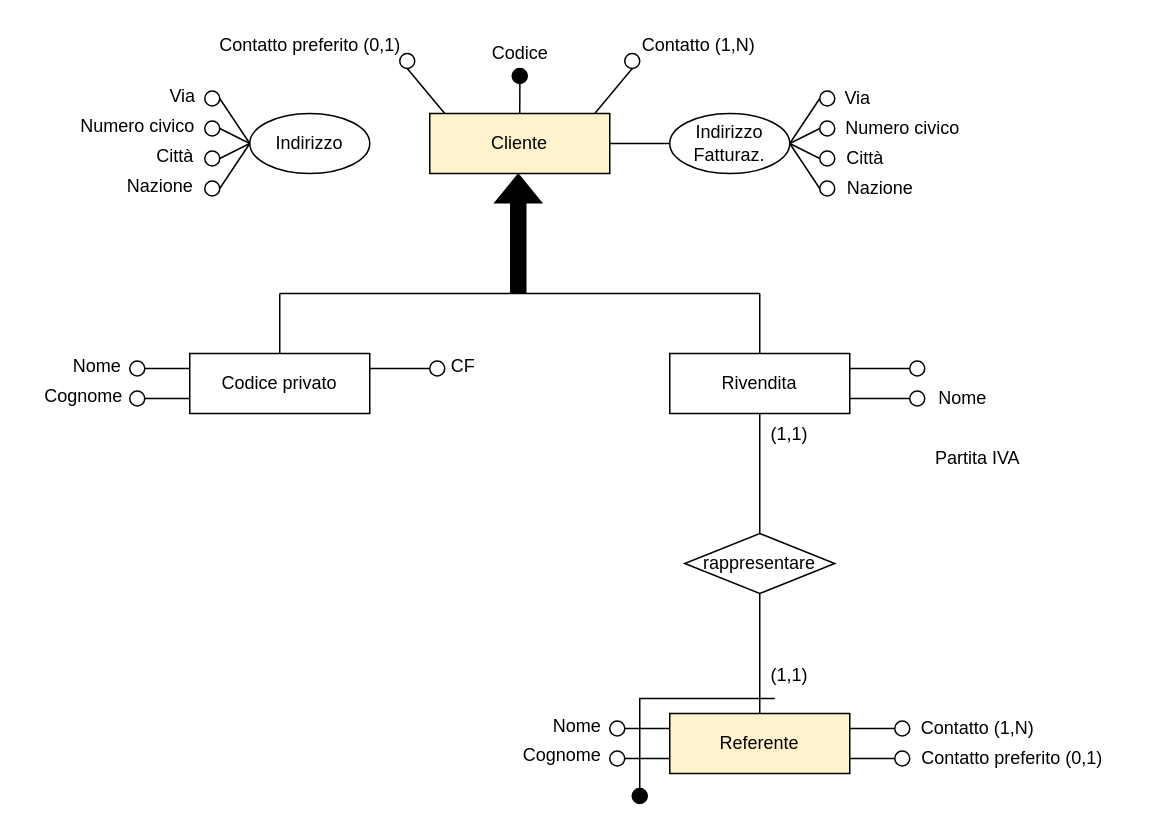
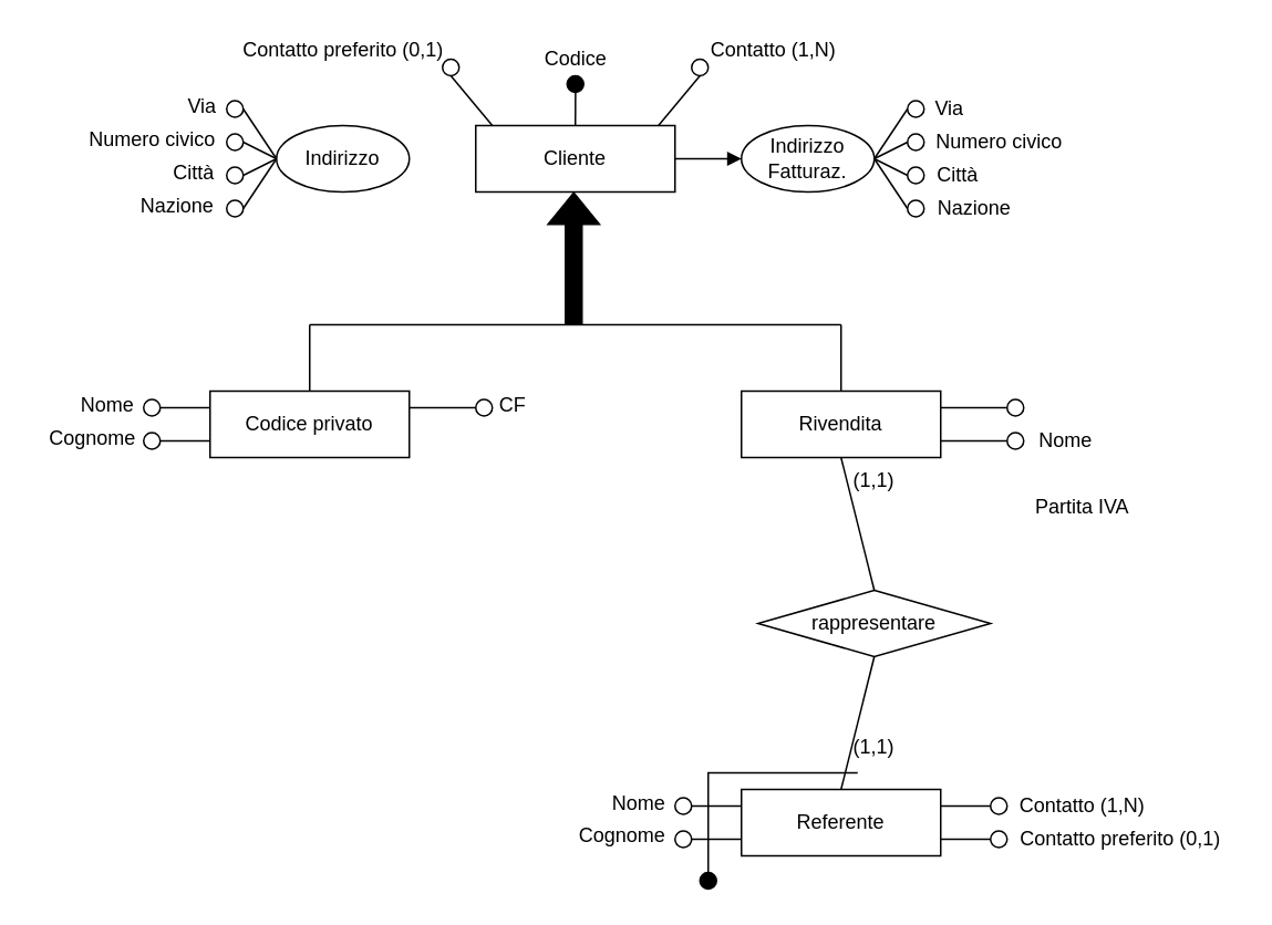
- <mxCell id="2" value="Cliente" style="rounded=0;whiteSpace=wrap;html=1;strokeWidth=1;perimeterSpacing=0;fillColor=#fff2cc;" vertex="1" parent="1"><mxGeometry x="286" y="75" width="120" height="40" as="geometry" /></mxCell>
+ <mxCell id="2" value="Cliente" style="rounded=0;whiteSpace=wrap;html=1;strokeWidth=1;perimeterSpacing=0;" vertex="1" parent="1"><mxGeometry x="286" y="75" width="120" height="40" as="geometry" /></mxCell>
- <mxCell id="12" value="" style="endArrow=none;html=1;rounded=0;exitX=1;exitY=0.5;exitDx=0;exitDy=0;entryX=0;entryY=0.5;entryDx=0;entryDy=0;" edge="1" parent="1" source="2" target="11"><mxGeometry width="50" height="50" relative="1" as="geometry"><mxPoint x="406" y="105" as="sourcePoint" /><mxPoint x="456" y="55" as="targetPoint" /></mxGeometry></mxCell>
+ <mxCell id="12" value="" style="endArrow=block;html=1;rounded=0;exitX=1;exitY=0.5;exitDx=0;exitDy=0;entryX=0;entryY=0.5;entryDx=0;entryDy=0;" edge="1" parent="1" source="2" target="11"><mxGeometry width="50" height="50" relative="1" as="geometry"><mxPoint x="406" y="105" as="sourcePoint" /><mxPoint x="456" y="55" as="targetPoint" /></mxGeometry></mxCell>
- <mxCell id="61" value="rappresentare" style="rhombus;whiteSpace=wrap;html=1;" vertex="1" parent="1"><mxGeometry x="456" y="355" width="100" height="40" as="geometry" /></mxCell>
+ <mxCell id="61" value="rappresentare" style="rhombus;whiteSpace=wrap;html=1;" vertex="1" parent="1"><mxGeometry x="456" y="355" width="140" height="40" as="geometry" /></mxCell>
- <mxCell id="60" value="Referente" style="rounded=0;whiteSpace=wrap;html=1;strokeWidth=1;perimeterSpacing=0;fillColor=#fff2cc;" vertex="1" parent="1"><mxGeometry x="446" y="475" width="120" height="40" as="geometry" /></mxCell>
+ <mxCell id="60" value="Referente" style="rounded=0;whiteSpace=wrap;html=1;strokeWidth=1;perimeterSpacing=0;" vertex="1" parent="1"><mxGeometry x="446" y="475" width="120" height="40" as="geometry" /></mxCell>
